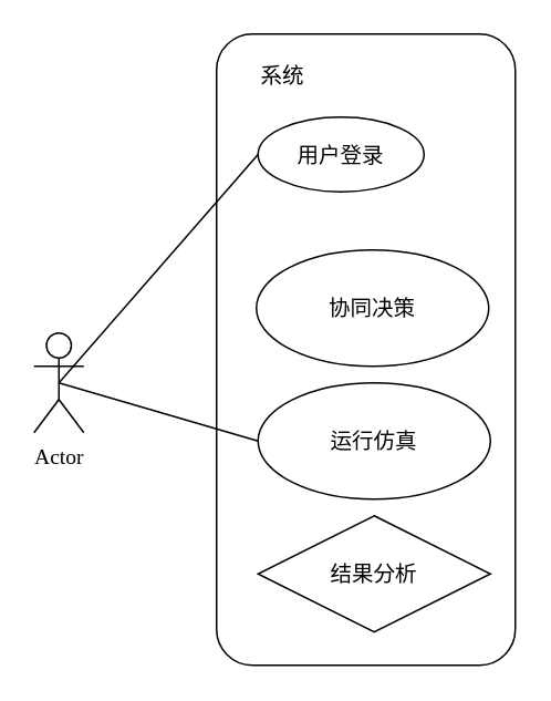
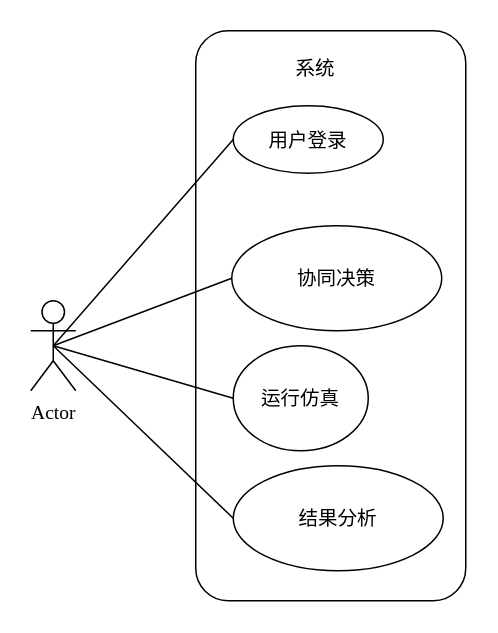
- <mxCell id="12" value="系统" style="text;html=1;strokeColor=none;fillColor=none;align=center;verticalAlign=middle;whiteSpace=wrap;rounded=0;fontFamily=宋体;fontSource=https%3A%2F%2Ffonts.googleapis.com%2Fcss%3Ffamily%3D%25E5%25AE%258B%25E4%25BD%2593;fontSize=13;" parent="1" vertex="1"><mxGeometry x="140" y="30" width="60" height="30" as="geometry" /></mxCell>
+ <mxCell id="12" value="系统" style="text;html=1;strokeColor=none;fillColor=none;align=center;verticalAlign=middle;whiteSpace=wrap;rounded=0;fontFamily=宋体;fontSource=https%3A%2F%2Ffonts.googleapis.com%2Fcss%3Ffamily%3D%25E5%25AE%258B%25E4%25BD%2593;fontSize=13;" parent="1" vertex="1"><mxGeometry x="180" y="30" width="60" height="30" as="geometry" /></mxCell>
+ <mxCell id="9" value="" style="endArrow=none;html=1;rounded=0;fontFamily=宋体;fontSource=https%3A%2F%2Ffonts.googleapis.com%2Fcss%3Ffamily%3D%25E5%25AE%258B%25E4%25BD%2593;fontSize=13;entryX=0;entryY=0.5;entryDx=0;entryDy=0;exitX=0.5;exitY=0.5;exitDx=0;exitDy=0;exitPerimeter=0;" parent="1" edge="1" target="5" source="2"><mxGeometry width="50" height="50" relative="1" as="geometry"><mxPoint x="10" y="220" as="sourcePoint" /><mxPoint x="160" y="170" as="targetPoint" /></mxGeometry></mxCell>
- <mxCell id="6" value="运行仿真" style="ellipse;whiteSpace=wrap;html=1;fontFamily=宋体;fontSource=https%3A%2F%2Ffonts.googleapis.com%2Fcss%3Ffamily%3D%25E5%25AE%258B%25E4%25BD%2593;fontSize=13;" parent="1" vertex="1"><mxGeometry x="155" y="230" width="140" height="70" as="geometry" /></mxCell>
+ <mxCell id="6" value="运行仿真" style="ellipse;whiteSpace=wrap;html=1;fontFamily=宋体;fontSource=https%3A%2F%2Ffonts.googleapis.com%2Fcss%3Ffamily%3D%25E5%25AE%258B%25E4%25BD%2593;fontSize=13;" parent="1" vertex="1"><mxGeometry x="155" y="230" width="90" height="70" as="geometry" /></mxCell>
+ <mxCell id="11" value="" style="endArrow=none;html=1;rounded=0;exitX=0.5;exitY=0.5;exitDx=0;exitDy=0;exitPerimeter=0;fontFamily=宋体;fontSource=https%3A%2F%2Ffonts.googleapis.com%2Fcss%3Ffamily%3D%25E5%25AE%258B%25E4%25BD%2593;fontSize=13;entryX=0;entryY=0.5;entryDx=0;entryDy=0;" parent="1" source="2" edge="1" target="7"><mxGeometry width="50" height="50" relative="1" as="geometry"><mxPoint x="110" y="420" as="sourcePoint" /><mxPoint x="160" y="370" as="targetPoint" /></mxGeometry></mxCell>
- <mxCell id="7" value="结果分析" style="rhombus;whiteSpace=wrap;html=1;fontFamily=宋体;fontSource=https%3A%2F%2Ffonts.googleapis.com%2Fcss%3Ffamily%3D%25E5%25AE%258B%25E4%25BD%2593;fontSize=13;" parent="1" vertex="1"><mxGeometry x="155" y="310" width="140" height="70" as="geometry" /></mxCell>
+ <mxCell id="7" value="结果分析" style="ellipse;whiteSpace=wrap;html=1;fontFamily=宋体;fontSource=https%3A%2F%2Ffonts.googleapis.com%2Fcss%3Ffamily%3D%25E5%25AE%258B%25E4%25BD%2593;fontSize=13;" parent="1" vertex="1"><mxGeometry x="155" y="310" width="140" height="70" as="geometry" /></mxCell>
